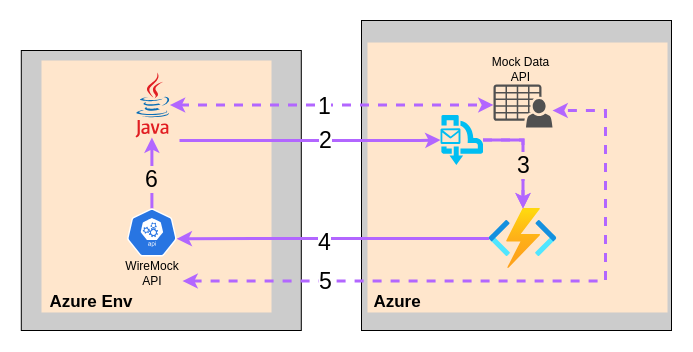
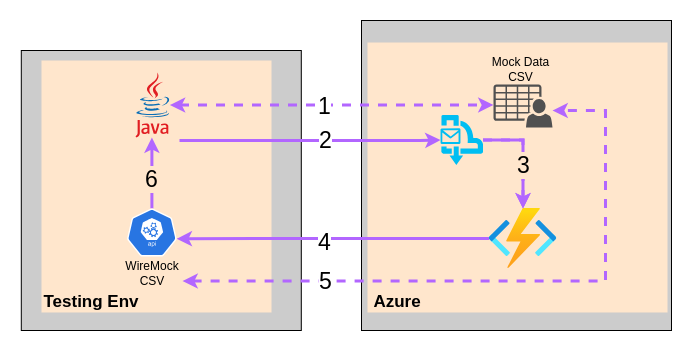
- <mxCell id="5" value="Mock Data API" style="text;html=1;strokeColor=none;fillColor=none;align=center;verticalAlign=middle;whiteSpace=wrap;rounded=0;shadow=1;glass=0;" vertex="1" parent="1"><mxGeometry x="482.5" y="54" width="75" height="30" as="geometry" /></mxCell>
+ <mxCell id="5" value="Mock Data CSV" style="text;html=1;strokeColor=none;fillColor=none;align=center;verticalAlign=middle;whiteSpace=wrap;rounded=0;shadow=1;glass=0;" vertex="1" parent="1"><mxGeometry x="482.5" y="54" width="75" height="30" as="geometry" /></mxCell>
- <mxCell id="17" value="WireMock API" style="text;html=1;strokeColor=none;fillColor=none;align=center;verticalAlign=middle;whiteSpace=wrap;rounded=0;shadow=0;glass=0;fontSize=12;" vertex="1" parent="1"><mxGeometry x="122" y="258" width="60" height="30" as="geometry" /></mxCell>
+ <mxCell id="17" value="WireMock CSV" style="text;html=1;strokeColor=none;fillColor=none;align=center;verticalAlign=middle;whiteSpace=wrap;rounded=0;shadow=0;glass=0;fontSize=12;" vertex="1" parent="1"><mxGeometry x="122" y="258" width="60" height="30" as="geometry" /></mxCell>
- <mxCell id="18" value="&lt;b&gt;&lt;font style=&quot;font-size: 17px&quot;&gt;Azure Env&lt;/font&gt;&lt;/b&gt;" style="text;html=1;strokeColor=none;fillColor=none;align=center;verticalAlign=middle;whiteSpace=wrap;rounded=0;shadow=0;glass=0;" vertex="1" parent="1"><mxGeometry x="41" y="287" width="100" height="30" as="geometry" /></mxCell>
+ <mxCell id="18" value="&lt;b&gt;&lt;font style=&quot;font-size: 17px&quot;&gt;Testing Env&lt;/font&gt;&lt;/b&gt;" style="text;html=1;strokeColor=none;fillColor=none;align=center;verticalAlign=middle;whiteSpace=wrap;rounded=0;shadow=0;glass=0;" vertex="1" parent="1"><mxGeometry x="41" y="287" width="100" height="30" as="geometry" /></mxCell>
